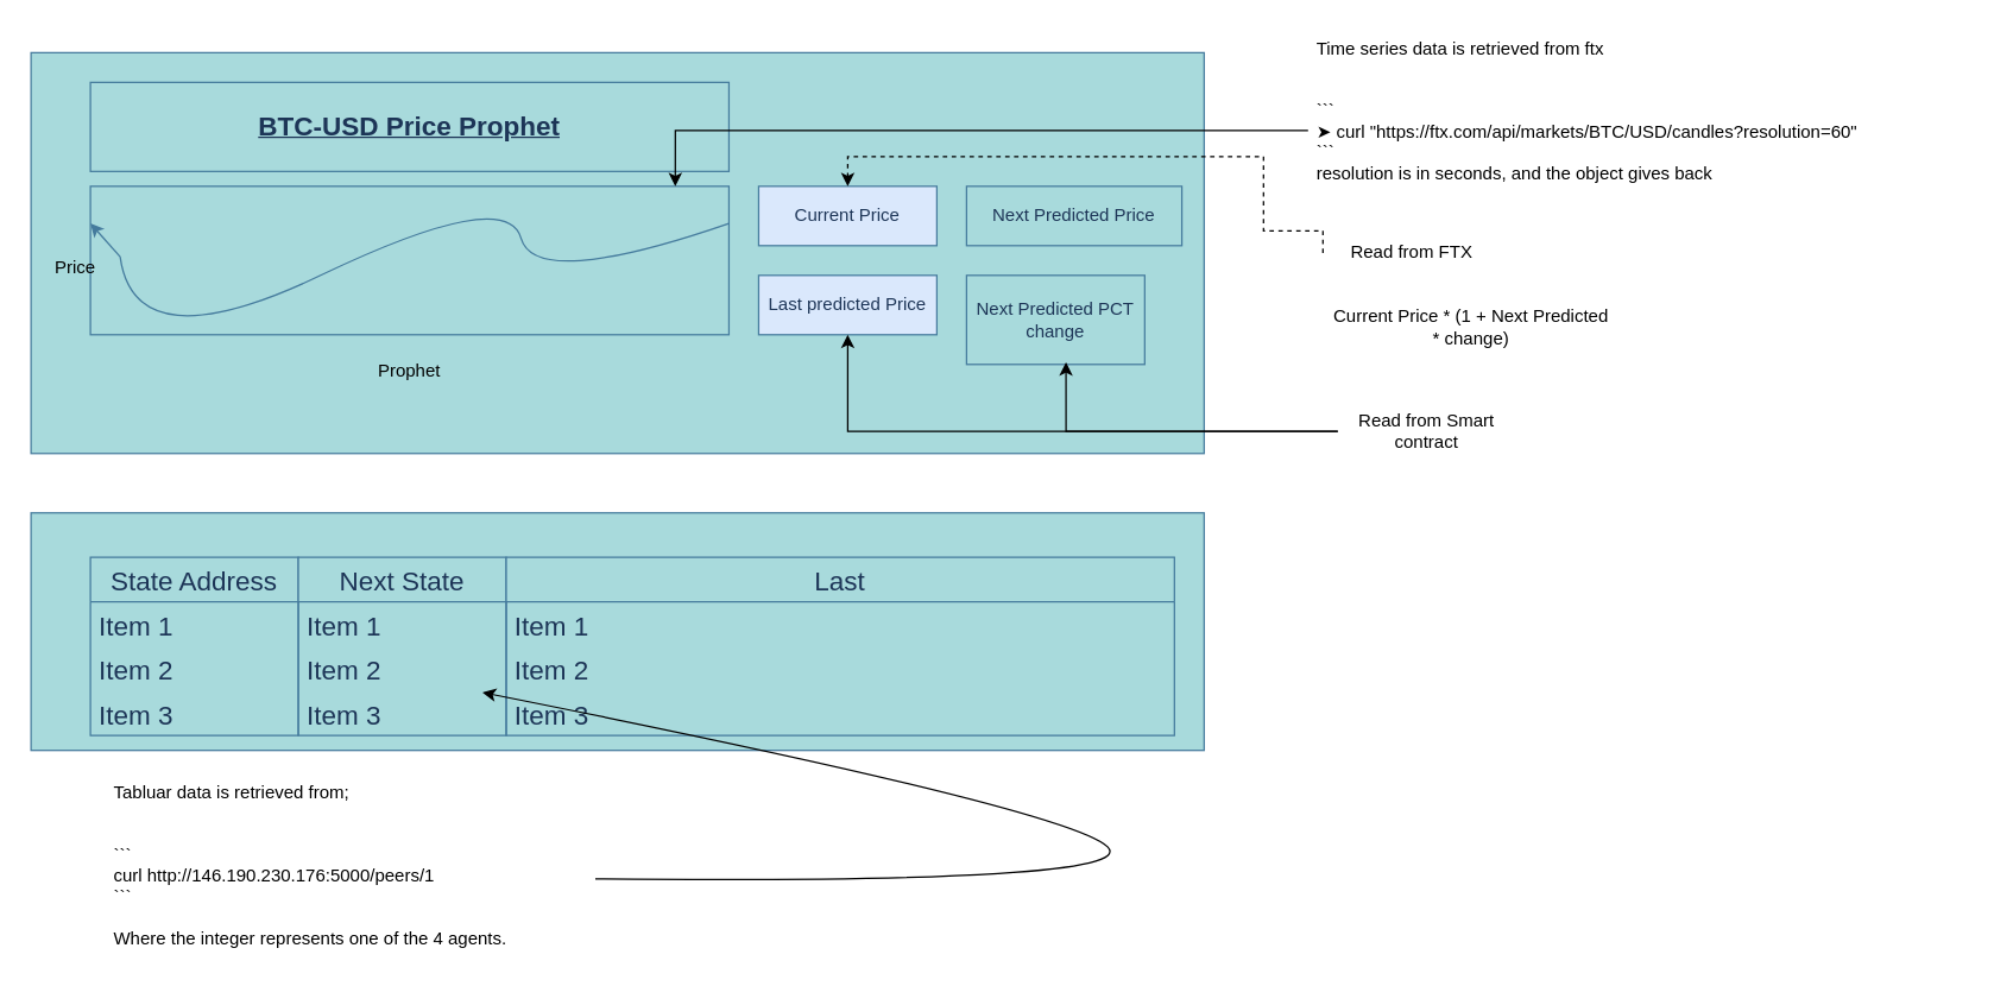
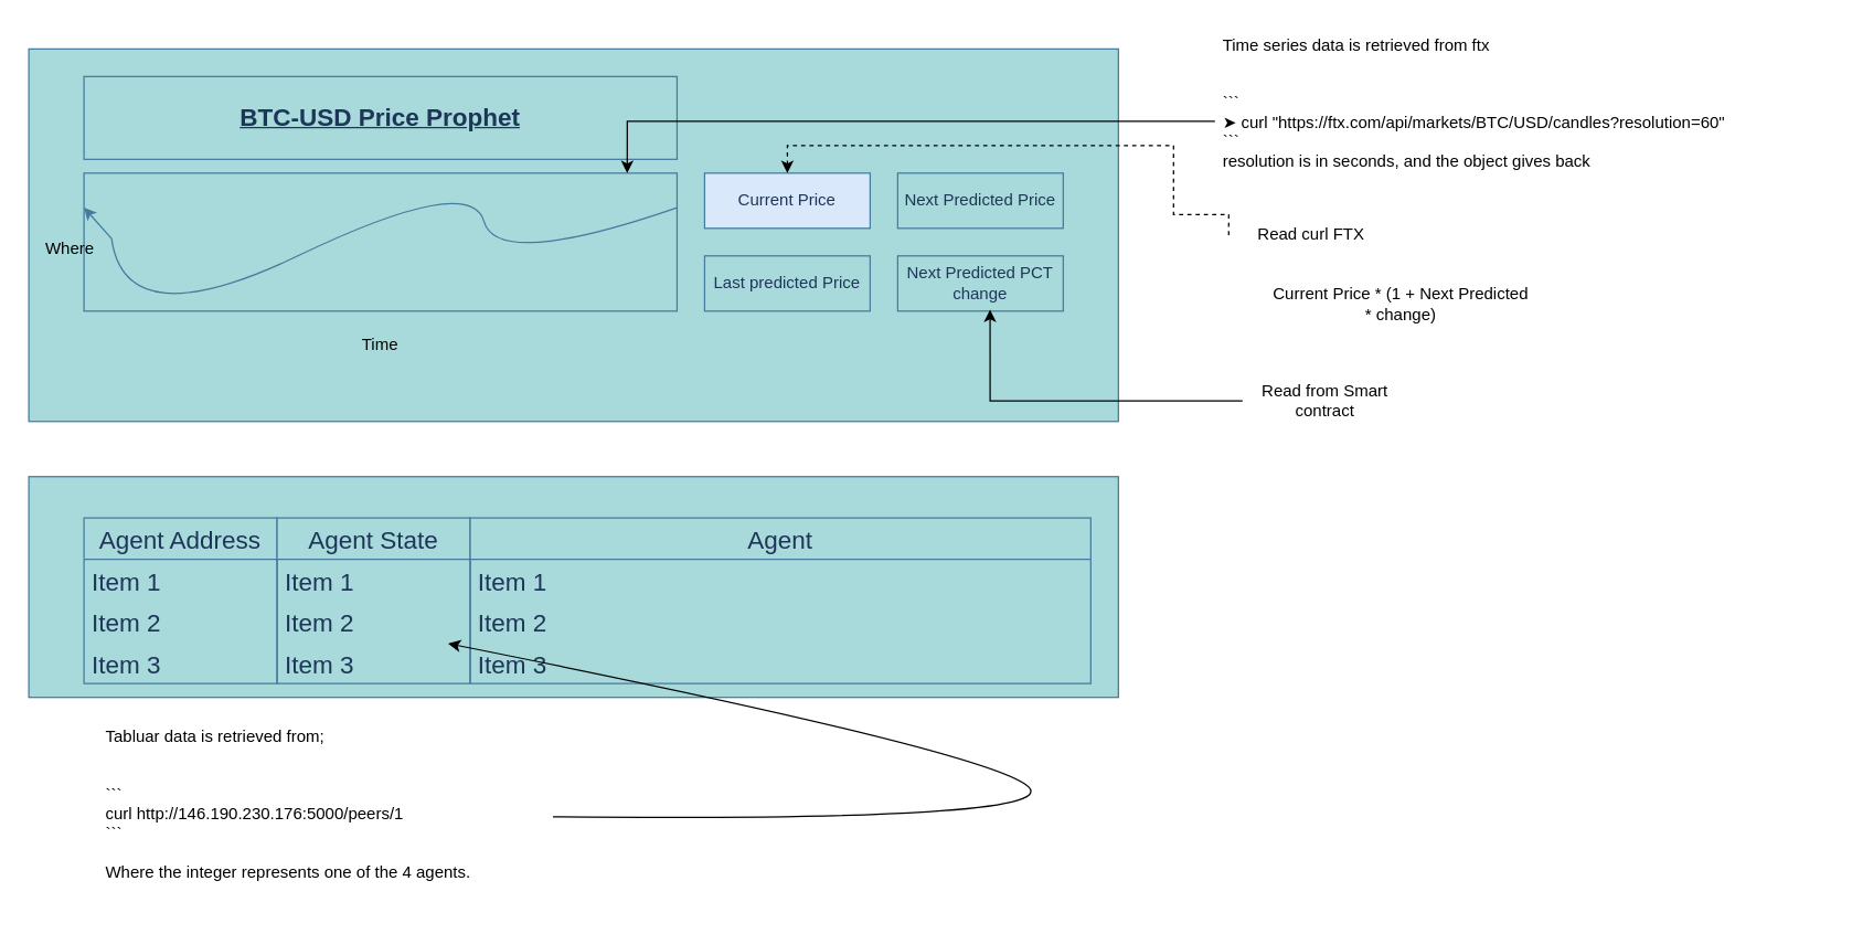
- <mxCell id="7" value="Next Predicted Price" style="rounded=0;whiteSpace=wrap;html=1;fillColor=#A8DADC;strokeColor=#457B9D;fontColor=#1D3557;" parent="1" vertex="1"><mxGeometry x="650" y="125" width="145" height="40" as="geometry" /></mxCell>
+ <mxCell id="7" value="Next Predicted Price" style="rounded=0;whiteSpace=wrap;html=1;fillColor=#A8DADC;strokeColor=#457B9D;fontColor=#1D3557;" parent="1" vertex="1"><mxGeometry x="650" y="125" width="120" height="40" as="geometry" /></mxCell>
- <mxCell id="31" value="Read from FTX" style="text;html=1;strokeColor=none;fillColor=none;align=center;verticalAlign=middle;whiteSpace=wrap;rounded=0;" parent="1" vertex="1"><mxGeometry x="890" y="145" width="120" height="50" as="geometry" /></mxCell>
+ <mxCell id="31" value="Read curl FTX" style="text;html=1;strokeColor=none;fillColor=none;align=center;verticalAlign=middle;whiteSpace=wrap;rounded=0;" parent="1" vertex="1"><mxGeometry x="890" y="145" width="120" height="50" as="geometry" /></mxCell>
- <mxCell id="24" value="&lt;div&gt;Price&lt;/div&gt;" style="text;html=1;strokeColor=none;fillColor=none;align=center;verticalAlign=middle;whiteSpace=wrap;rounded=0;" parent="1" vertex="1"><mxGeometry x="20" y="165" width="60" height="30" as="geometry" /></mxCell>
+ <mxCell id="24" value="&lt;div&gt;Where&lt;/div&gt;" style="text;html=1;strokeColor=none;fillColor=none;align=center;verticalAlign=middle;whiteSpace=wrap;rounded=0;" parent="1" vertex="1"><mxGeometry x="20" y="165" width="60" height="30" as="geometry" /></mxCell>
- <mxCell id="6" value="Last predicted Price" style="rounded=0;whiteSpace=wrap;html=1;fillColor=#dae8fc;strokeColor=#457B9D;fontColor=#1D3557;" parent="1" vertex="1"><mxGeometry x="510" y="185" width="120" height="40" as="geometry" /></mxCell>
+ <mxCell id="6" value="Last predicted Price" style="rounded=0;whiteSpace=wrap;html=1;fillColor=#A8DADC;strokeColor=#457B9D;fontColor=#1D3557;" parent="1" vertex="1"><mxGeometry x="510" y="185" width="120" height="40" as="geometry" /></mxCell>
- <mxCell id="8" value="Next Predicted PCT change" style="rounded=0;whiteSpace=wrap;html=1;fillColor=#A8DADC;strokeColor=#457B9D;fontColor=#1D3557;" parent="1" vertex="1"><mxGeometry x="650" y="185" width="120" height="60" as="geometry" /></mxCell>
+ <mxCell id="8" value="Next Predicted PCT change" style="rounded=0;whiteSpace=wrap;html=1;fillColor=#A8DADC;strokeColor=#457B9D;fontColor=#1D3557;" parent="1" vertex="1"><mxGeometry x="650" y="185" width="120" height="40" as="geometry" /></mxCell>
- <mxCell id="35" value="Current Price * (1 + Next Predicted * change) " style="text;html=1;strokeColor=none;fillColor=none;align=center;verticalAlign=middle;whiteSpace=wrap;rounded=0;" parent="1" vertex="1"><mxGeometry x="895" y="205" width="190" height="30" as="geometry" /></mxCell>
+ <mxCell id="35" value="Current Price * (1 + Next Predicted * change) " style="text;html=1;strokeColor=none;fillColor=none;align=center;verticalAlign=middle;whiteSpace=wrap;rounded=0;" parent="1" vertex="1"><mxGeometry x="920" y="205" width="190" height="30" as="geometry" /></mxCell>
- <mxCell id="23" value="Prophet" style="text;html=1;strokeColor=none;fillColor=none;align=center;verticalAlign=middle;whiteSpace=wrap;rounded=0;" parent="1" vertex="1"><mxGeometry x="245" y="235" width="60" height="30" as="geometry" /></mxCell>
+ <mxCell id="23" value="Time" style="text;html=1;strokeColor=none;fillColor=none;align=center;verticalAlign=middle;whiteSpace=wrap;rounded=0;" parent="1" vertex="1"><mxGeometry x="245" y="235" width="60" height="30" as="geometry" /></mxCell>
- <mxCell id="32" style="edgeStyle=orthogonalEdgeStyle;rounded=0;orthogonalLoop=1;jettySize=auto;html=1;entryX=0.5;entryY=1;entryDx=0;entryDy=0;" parent="1" source="34" target="6" edge="1"><mxGeometry relative="1" as="geometry" /></mxCell>
- <mxCell id="11" value="State Address" style="swimlane;fontStyle=0;childLayout=stackLayout;horizontal=1;startSize=30;horizontalStack=0;resizeParent=1;resizeParentMax=0;resizeLast=0;collapsible=1;marginBottom=0;strokeColor=#457B9D;fontSize=18;fontColor=#1D3557;fillColor=#A8DADC;" parent="1" vertex="1"><mxGeometry x="60" y="375" width="140" height="120" as="geometry" /></mxCell>
+ <mxCell id="11" value="Agent Address" style="swimlane;fontStyle=0;childLayout=stackLayout;horizontal=1;startSize=30;horizontalStack=0;resizeParent=1;resizeParentMax=0;resizeLast=0;collapsible=1;marginBottom=0;strokeColor=#457B9D;fontSize=18;fontColor=#1D3557;fillColor=#A8DADC;" parent="1" vertex="1"><mxGeometry x="60" y="375" width="140" height="120" as="geometry" /></mxCell>
- <mxCell id="15" value="Next State" style="swimlane;fontStyle=0;childLayout=stackLayout;horizontal=1;startSize=30;horizontalStack=0;resizeParent=1;resizeParentMax=0;resizeLast=0;collapsible=1;marginBottom=0;strokeColor=#457B9D;fontSize=18;fontColor=#1D3557;fillColor=#A8DADC;" parent="1" vertex="1"><mxGeometry x="200" y="375" width="140" height="120" as="geometry" /></mxCell>
+ <mxCell id="15" value="Agent State" style="swimlane;fontStyle=0;childLayout=stackLayout;horizontal=1;startSize=30;horizontalStack=0;resizeParent=1;resizeParentMax=0;resizeLast=0;collapsible=1;marginBottom=0;strokeColor=#457B9D;fontSize=18;fontColor=#1D3557;fillColor=#A8DADC;" parent="1" vertex="1"><mxGeometry x="200" y="375" width="140" height="120" as="geometry" /></mxCell>
- <mxCell id="19" value="Last" style="swimlane;fontStyle=0;childLayout=stackLayout;horizontal=1;startSize=30;horizontalStack=0;resizeParent=1;resizeParentMax=0;resizeLast=0;collapsible=1;marginBottom=0;strokeColor=#457B9D;fontSize=18;fontColor=#1D3557;fillColor=#A8DADC;" parent="1" vertex="1"><mxGeometry x="340" y="375" width="450" height="120" as="geometry" /></mxCell>
+ <mxCell id="19" value="Agent" style="swimlane;fontStyle=0;childLayout=stackLayout;horizontal=1;startSize=30;horizontalStack=0;resizeParent=1;resizeParentMax=0;resizeLast=0;collapsible=1;marginBottom=0;strokeColor=#457B9D;fontSize=18;fontColor=#1D3557;fillColor=#A8DADC;" parent="1" vertex="1"><mxGeometry x="340" y="375" width="450" height="120" as="geometry" /></mxCell>
